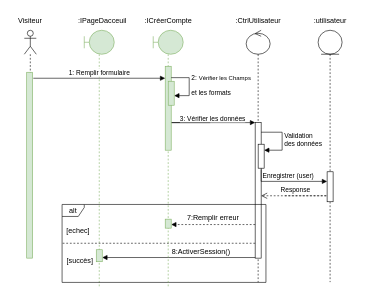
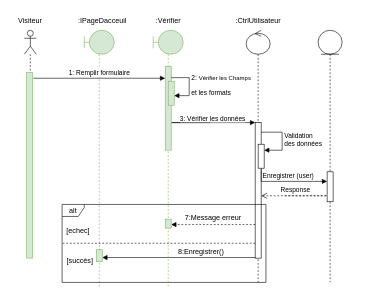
- <mxCell id="16" value=":ICréerCompte" style="text;html=1;align=center;verticalAlign=middle;resizable=0;points=[];autosize=1;strokeColor=none;fillColor=none;" parent="1" vertex="1"><mxGeometry x="230" y="20" width="100" height="30" as="geometry" /></mxCell>
+ <mxCell id="16" value=":Vérifier" style="text;html=1;align=center;verticalAlign=middle;resizable=0;points=[];autosize=1;strokeColor=none;fillColor=none;" parent="1" vertex="1"><mxGeometry x="230" y="20" width="100" height="30" as="geometry" /></mxCell>
- <mxCell id="18" value=":utilisateur" style="text;html=1;align=center;verticalAlign=middle;resizable=0;points=[];autosize=1;strokeColor=none;fillColor=none;" parent="1" vertex="1"><mxGeometry x="510" y="20" width="80" height="30" as="geometry" /></mxCell>
- <mxCell id="25" value="&lt;font style=&quot;font-size: 12px;&quot;&gt;7:&lt;/font&gt;&lt;font style=&quot;font-size: 12px;&quot;&gt;&lt;font style=&quot;font-size: 12px;&quot;&gt;Remplir erreur&lt;/font&gt;&lt;br&gt;&lt;/font&gt;" style="text;html=1;strokeColor=none;fillColor=none;align=center;verticalAlign=middle;whiteSpace=wrap;rounded=0;" parent="1" vertex="1"><mxGeometry x="300" y="348" width="110" height="30" as="geometry" /></mxCell>
+ <mxCell id="25" value="&lt;font style=&quot;font-size: 12px;&quot;&gt;7:&lt;/font&gt;&lt;font style=&quot;font-size: 12px;&quot;&gt;&lt;font style=&quot;font-size: 12px;&quot;&gt;Message erreur&lt;/font&gt;&lt;br&gt;&lt;/font&gt;" style="text;html=1;strokeColor=none;fillColor=none;align=center;verticalAlign=middle;whiteSpace=wrap;rounded=0;" parent="1" vertex="1"><mxGeometry x="300" y="348" width="110" height="30" as="geometry" /></mxCell>
- <mxCell id="26" value="8:ActiverSession()" style="text;html=1;strokeColor=none;fillColor=none;align=center;verticalAlign=middle;whiteSpace=wrap;rounded=0;" parent="1" vertex="1"><mxGeometry x="290" y="404" width="90" height="30" as="geometry" /></mxCell>
+ <mxCell id="26" value="8:Enregistrer()" style="text;html=1;strokeColor=none;fillColor=none;align=center;verticalAlign=middle;whiteSpace=wrap;rounded=0;" parent="1" vertex="1"><mxGeometry x="290" y="404" width="90" height="30" as="geometry" /></mxCell>
